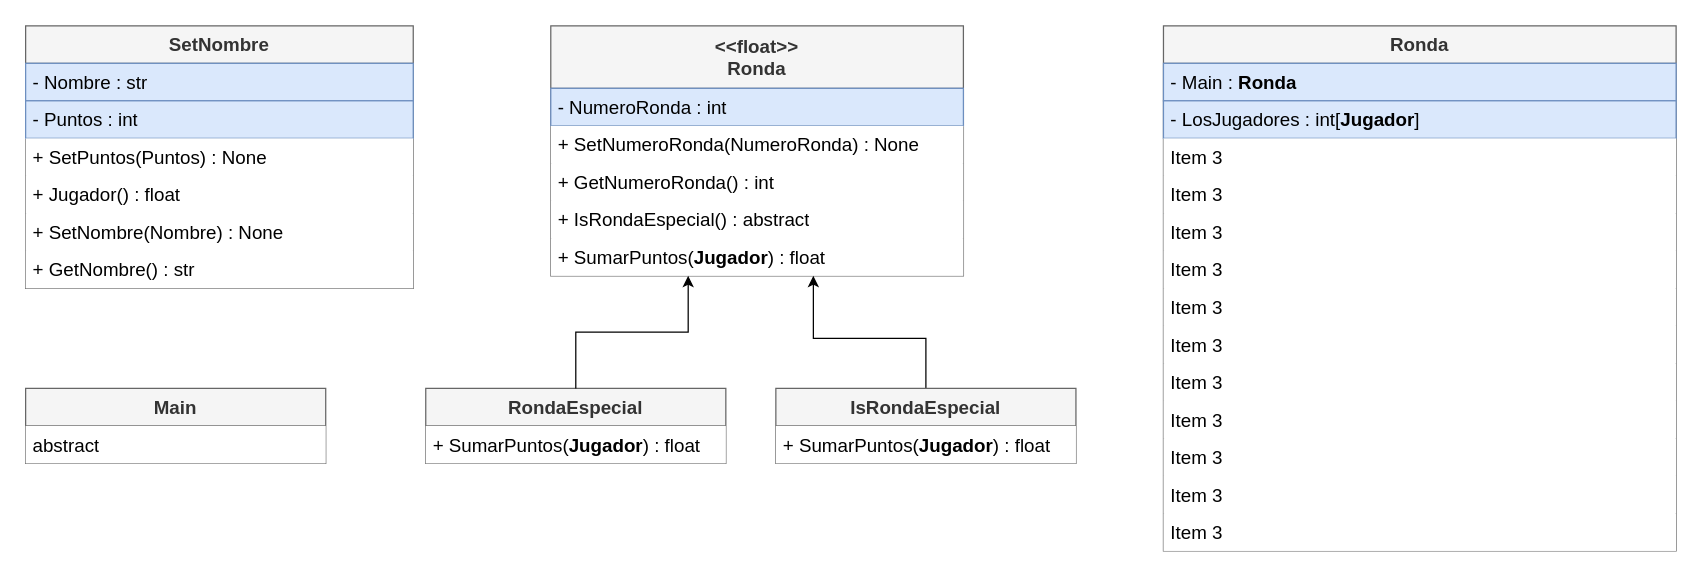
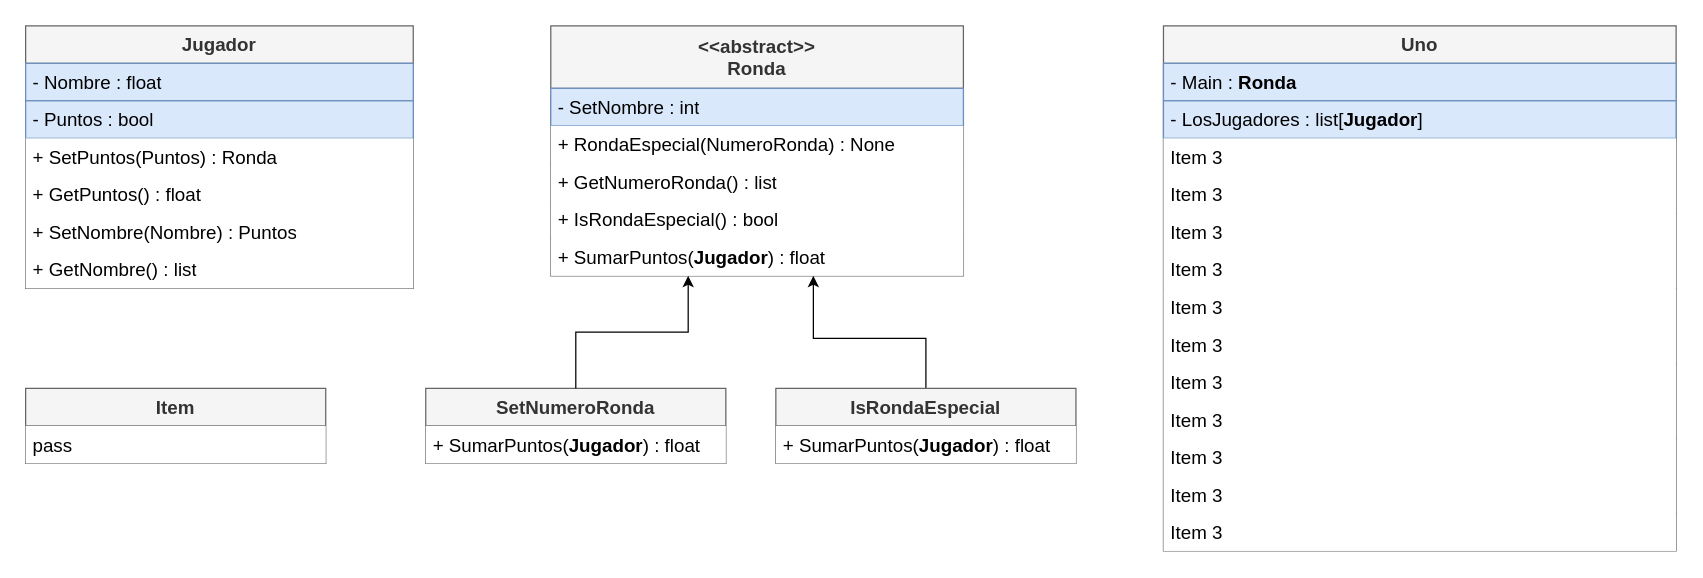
- <mxCell id="2" value="&lt;b style=&quot;font-size: 15px;&quot;&gt;SetNombre&lt;/b&gt;" style="swimlane;fontStyle=0;childLayout=stackLayout;horizontal=1;startSize=30;horizontalStack=0;resizeParent=1;resizeParentMax=0;resizeLast=0;collapsible=1;marginBottom=0;whiteSpace=wrap;html=1;fillColor=#f5f5f5;fontColor=#333333;strokeColor=#666666;strokeWidth=1;fontSize=15;" vertex="1" parent="1"><mxGeometry x="20" y="20" width="310" height="210" as="geometry" /></mxCell>
+ <mxCell id="2" value="&lt;b style=&quot;font-size: 15px;&quot;&gt;Jugador&lt;/b&gt;" style="swimlane;fontStyle=0;childLayout=stackLayout;horizontal=1;startSize=30;horizontalStack=0;resizeParent=1;resizeParentMax=0;resizeLast=0;collapsible=1;marginBottom=0;whiteSpace=wrap;html=1;fillColor=#f5f5f5;fontColor=#333333;strokeColor=#666666;strokeWidth=1;fontSize=15;" vertex="1" parent="1"><mxGeometry x="20" y="20" width="310" height="210" as="geometry" /></mxCell>
- <mxCell id="22" value="&lt;b style=&quot;font-size: 15px;&quot;&gt;Ronda&lt;/b&gt;" style="swimlane;fontStyle=0;childLayout=stackLayout;horizontal=1;startSize=30;horizontalStack=0;resizeParent=1;resizeParentMax=0;resizeLast=0;collapsible=1;marginBottom=0;whiteSpace=wrap;html=1;fillColor=#f5f5f5;fontColor=#333333;strokeColor=#666666;fontSize=15;" vertex="1" parent="1"><mxGeometry x="930" y="20" width="410" height="420" as="geometry" /></mxCell>
+ <mxCell id="22" value="&lt;b style=&quot;font-size: 15px;&quot;&gt;Uno&lt;/b&gt;" style="swimlane;fontStyle=0;childLayout=stackLayout;horizontal=1;startSize=30;horizontalStack=0;resizeParent=1;resizeParentMax=0;resizeLast=0;collapsible=1;marginBottom=0;whiteSpace=wrap;html=1;fillColor=#f5f5f5;fontColor=#333333;strokeColor=#666666;fontSize=15;" vertex="1" parent="1"><mxGeometry x="930" y="20" width="410" height="420" as="geometry" /></mxCell>
- <mxCell id="9" value="&lt;b style=&quot;font-size: 15px;&quot;&gt;&amp;lt;&amp;lt;float&amp;gt;&amp;gt;&lt;br style=&quot;font-size: 15px;&quot;&gt;Ronda&lt;/b&gt;" style="swimlane;fontStyle=0;childLayout=stackLayout;horizontal=1;startSize=50;horizontalStack=0;resizeParent=1;resizeParentMax=0;resizeLast=0;collapsible=1;marginBottom=0;whiteSpace=wrap;html=1;fillColor=#f5f5f5;fontColor=#333333;strokeColor=#666666;fontSize=15;" vertex="1" parent="1"><mxGeometry x="440" y="20" width="330" height="200" as="geometry"><mxRectangle x="610" y="200" width="130" height="50" as="alternateBounds" /></mxGeometry></mxCell>
+ <mxCell id="9" value="&lt;b style=&quot;font-size: 15px;&quot;&gt;&amp;lt;&amp;lt;abstract&amp;gt;&amp;gt;&lt;br style=&quot;font-size: 15px;&quot;&gt;Ronda&lt;/b&gt;" style="swimlane;fontStyle=0;childLayout=stackLayout;horizontal=1;startSize=50;horizontalStack=0;resizeParent=1;resizeParentMax=0;resizeLast=0;collapsible=1;marginBottom=0;whiteSpace=wrap;html=1;fillColor=#f5f5f5;fontColor=#333333;strokeColor=#666666;fontSize=15;" vertex="1" parent="1"><mxGeometry x="440" y="20" width="330" height="200" as="geometry"><mxRectangle x="610" y="200" width="130" height="50" as="alternateBounds" /></mxGeometry></mxCell>
- <mxCell id="3" value="&lt;font style=&quot;font-size: 15px;&quot;&gt;- Nombre : str&lt;/font&gt;" style="text;strokeColor=#6c8ebf;fillColor=#dae8fc;align=left;verticalAlign=middle;spacingLeft=4;spacingRight=4;overflow=hidden;points=[[0,0.5],[1,0.5]];portConstraint=eastwest;rotatable=0;whiteSpace=wrap;html=1;shadow=0;rounded=0;fontSize=15;" vertex="1" parent="2"><mxGeometry y="30" width="310" height="30" as="geometry" /></mxCell>
+ <mxCell id="3" value="&lt;font style=&quot;font-size: 15px;&quot;&gt;- Nombre : float&lt;/font&gt;" style="text;strokeColor=#6c8ebf;fillColor=#dae8fc;align=left;verticalAlign=middle;spacingLeft=4;spacingRight=4;overflow=hidden;points=[[0,0.5],[1,0.5]];portConstraint=eastwest;rotatable=0;whiteSpace=wrap;html=1;shadow=0;rounded=0;fontSize=15;" vertex="1" parent="2"><mxGeometry y="30" width="310" height="30" as="geometry" /></mxCell>
- <mxCell id="10" value="- NumeroRonda : int" style="text;align=left;verticalAlign=middle;spacingLeft=4;spacingRight=4;overflow=hidden;points=[[0,0.5],[1,0.5]];portConstraint=eastwest;rotatable=0;whiteSpace=wrap;html=1;fillColor=#dae8fc;fontSize=15;strokeColor=#6c8ebf;" vertex="1" parent="9"><mxGeometry y="50" width="330" height="30" as="geometry" /></mxCell>
+ <mxCell id="10" value="- SetNombre : int" style="text;align=left;verticalAlign=middle;spacingLeft=4;spacingRight=4;overflow=hidden;points=[[0,0.5],[1,0.5]];portConstraint=eastwest;rotatable=0;whiteSpace=wrap;html=1;fillColor=#dae8fc;fontSize=15;strokeColor=#6c8ebf;" vertex="1" parent="9"><mxGeometry y="50" width="330" height="30" as="geometry" /></mxCell>
- <mxCell id="4" value="- Puntos : int" style="text;strokeColor=#6c8ebf;fillColor=#dae8fc;align=left;verticalAlign=middle;spacingLeft=4;spacingRight=4;overflow=hidden;points=[[0,0.5],[1,0.5]];portConstraint=eastwest;rotatable=0;whiteSpace=wrap;html=1;fontSize=15;" vertex="1" parent="2"><mxGeometry y="60" width="310" height="30" as="geometry" /></mxCell>
+ <mxCell id="4" value="- Puntos : bool" style="text;strokeColor=#6c8ebf;fillColor=#dae8fc;align=left;verticalAlign=middle;spacingLeft=4;spacingRight=4;overflow=hidden;points=[[0,0.5],[1,0.5]];portConstraint=eastwest;rotatable=0;whiteSpace=wrap;html=1;fontSize=15;" vertex="1" parent="2"><mxGeometry y="60" width="310" height="30" as="geometry" /></mxCell>
- <mxCell id="24" value="- LosJugadores : int[&lt;b&gt;Jugador&lt;/b&gt;]" style="text;strokeColor=#6c8ebf;fillColor=#dae8fc;align=left;verticalAlign=middle;spacingLeft=4;spacingRight=4;overflow=hidden;points=[[0,0.5],[1,0.5]];portConstraint=eastwest;rotatable=0;whiteSpace=wrap;html=1;fontSize=15;" vertex="1" parent="22"><mxGeometry y="60" width="410" height="30" as="geometry" /></mxCell>
+ <mxCell id="24" value="- LosJugadores : list[&lt;b&gt;Jugador&lt;/b&gt;]" style="text;strokeColor=#6c8ebf;fillColor=#dae8fc;align=left;verticalAlign=middle;spacingLeft=4;spacingRight=4;overflow=hidden;points=[[0,0.5],[1,0.5]];portConstraint=eastwest;rotatable=0;whiteSpace=wrap;html=1;fontSize=15;" vertex="1" parent="22"><mxGeometry y="60" width="410" height="30" as="geometry" /></mxCell>
- <mxCell id="11" value="+ SetNumeroRonda(NumeroRonda) : None" style="text;strokeColor=none;fillColor=default;align=left;verticalAlign=middle;spacingLeft=4;spacingRight=4;overflow=hidden;points=[[0,0.5],[1,0.5]];portConstraint=eastwest;rotatable=0;whiteSpace=wrap;html=1;fontSize=15;" vertex="1" parent="9"><mxGeometry y="80" width="330" height="30" as="geometry" /></mxCell>
+ <mxCell id="11" value="+ RondaEspecial(NumeroRonda) : None" style="text;strokeColor=none;fillColor=default;align=left;verticalAlign=middle;spacingLeft=4;spacingRight=4;overflow=hidden;points=[[0,0.5],[1,0.5]];portConstraint=eastwest;rotatable=0;whiteSpace=wrap;html=1;fontSize=15;" vertex="1" parent="9"><mxGeometry y="80" width="330" height="30" as="geometry" /></mxCell>
- <mxCell id="5" value="+ SetPuntos(Puntos) : None" style="text;strokeColor=none;fillColor=default;align=left;verticalAlign=middle;spacingLeft=4;spacingRight=4;overflow=hidden;points=[[0,0.5],[1,0.5]];portConstraint=eastwest;rotatable=0;whiteSpace=wrap;html=1;fontSize=15;" vertex="1" parent="2"><mxGeometry y="90" width="310" height="30" as="geometry" /></mxCell>
+ <mxCell id="5" value="+ SetPuntos(Puntos) : Ronda" style="text;strokeColor=none;fillColor=default;align=left;verticalAlign=middle;spacingLeft=4;spacingRight=4;overflow=hidden;points=[[0,0.5],[1,0.5]];portConstraint=eastwest;rotatable=0;whiteSpace=wrap;html=1;fontSize=15;" vertex="1" parent="2"><mxGeometry y="90" width="310" height="30" as="geometry" /></mxCell>
- <mxCell id="12" value="+ GetNumeroRonda() : int" style="text;strokeColor=none;fillColor=default;align=left;verticalAlign=middle;spacingLeft=4;spacingRight=4;overflow=hidden;points=[[0,0.5],[1,0.5]];portConstraint=eastwest;rotatable=0;whiteSpace=wrap;html=1;fontSize=15;" vertex="1" parent="9"><mxGeometry y="110" width="330" height="30" as="geometry" /></mxCell>
+ <mxCell id="12" value="+ GetNumeroRonda() : list" style="text;strokeColor=none;fillColor=default;align=left;verticalAlign=middle;spacingLeft=4;spacingRight=4;overflow=hidden;points=[[0,0.5],[1,0.5]];portConstraint=eastwest;rotatable=0;whiteSpace=wrap;html=1;fontSize=15;" vertex="1" parent="9"><mxGeometry y="110" width="330" height="30" as="geometry" /></mxCell>
- <mxCell id="6" value="+ Jugador() : float" style="text;strokeColor=none;fillColor=default;align=left;verticalAlign=middle;spacingLeft=4;spacingRight=4;overflow=hidden;points=[[0,0.5],[1,0.5]];portConstraint=eastwest;rotatable=0;whiteSpace=wrap;html=1;fontSize=15;" vertex="1" parent="2"><mxGeometry y="120" width="310" height="30" as="geometry" /></mxCell>
+ <mxCell id="6" value="+ GetPuntos() : float" style="text;strokeColor=none;fillColor=default;align=left;verticalAlign=middle;spacingLeft=4;spacingRight=4;overflow=hidden;points=[[0,0.5],[1,0.5]];portConstraint=eastwest;rotatable=0;whiteSpace=wrap;html=1;fontSize=15;" vertex="1" parent="2"><mxGeometry y="120" width="310" height="30" as="geometry" /></mxCell>
- <mxCell id="13" value="+ IsRondaEspecial() : abstract" style="text;strokeColor=none;fillColor=default;align=left;verticalAlign=middle;spacingLeft=4;spacingRight=4;overflow=hidden;points=[[0,0.5],[1,0.5]];portConstraint=eastwest;rotatable=0;whiteSpace=wrap;html=1;fontSize=15;" vertex="1" parent="9"><mxGeometry y="140" width="330" height="30" as="geometry" /></mxCell>
+ <mxCell id="13" value="+ IsRondaEspecial() : bool" style="text;strokeColor=none;fillColor=default;align=left;verticalAlign=middle;spacingLeft=4;spacingRight=4;overflow=hidden;points=[[0,0.5],[1,0.5]];portConstraint=eastwest;rotatable=0;whiteSpace=wrap;html=1;fontSize=15;" vertex="1" parent="9"><mxGeometry y="140" width="330" height="30" as="geometry" /></mxCell>
- <mxCell id="7" value="+ SetNombre(Nombre) : None" style="text;strokeColor=none;fillColor=default;align=left;verticalAlign=middle;spacingLeft=4;spacingRight=4;overflow=hidden;points=[[0,0.5],[1,0.5]];portConstraint=eastwest;rotatable=0;whiteSpace=wrap;html=1;fontSize=15;" vertex="1" parent="2"><mxGeometry y="150" width="310" height="30" as="geometry" /></mxCell>
+ <mxCell id="7" value="+ SetNombre(Nombre) : Puntos" style="text;strokeColor=none;fillColor=default;align=left;verticalAlign=middle;spacingLeft=4;spacingRight=4;overflow=hidden;points=[[0,0.5],[1,0.5]];portConstraint=eastwest;rotatable=0;whiteSpace=wrap;html=1;fontSize=15;" vertex="1" parent="2"><mxGeometry y="150" width="310" height="30" as="geometry" /></mxCell>
- <mxCell id="8" value="+ GetNombre() : str" style="text;strokeColor=none;fillColor=default;align=left;verticalAlign=middle;spacingLeft=4;spacingRight=4;overflow=hidden;points=[[0,0.5],[1,0.5]];portConstraint=eastwest;rotatable=0;whiteSpace=wrap;html=1;fontSize=15;" vertex="1" parent="2"><mxGeometry y="180" width="310" height="30" as="geometry" /></mxCell>
+ <mxCell id="8" value="+ GetNombre() : list" style="text;strokeColor=none;fillColor=default;align=left;verticalAlign=middle;spacingLeft=4;spacingRight=4;overflow=hidden;points=[[0,0.5],[1,0.5]];portConstraint=eastwest;rotatable=0;whiteSpace=wrap;html=1;fontSize=15;" vertex="1" parent="2"><mxGeometry y="180" width="310" height="30" as="geometry" /></mxCell>
- <mxCell id="20" value="&lt;b style=&quot;font-size: 15px;&quot;&gt;Main&lt;/b&gt;" style="swimlane;fontStyle=0;childLayout=stackLayout;horizontal=1;startSize=30;horizontalStack=0;resizeParent=1;resizeParentMax=0;resizeLast=0;collapsible=1;marginBottom=0;whiteSpace=wrap;html=1;fillColor=#f5f5f5;fontColor=#333333;strokeColor=#666666;fontSize=15;" vertex="1" parent="1"><mxGeometry x="20" y="310" width="240" height="60" as="geometry" /></mxCell>
+ <mxCell id="20" value="&lt;b style=&quot;font-size: 15px;&quot;&gt;Item&lt;/b&gt;" style="swimlane;fontStyle=0;childLayout=stackLayout;horizontal=1;startSize=30;horizontalStack=0;resizeParent=1;resizeParentMax=0;resizeLast=0;collapsible=1;marginBottom=0;whiteSpace=wrap;html=1;fillColor=#f5f5f5;fontColor=#333333;strokeColor=#666666;fontSize=15;" vertex="1" parent="1"><mxGeometry x="20" y="310" width="240" height="60" as="geometry" /></mxCell>
- <mxCell id="15" value="&lt;b style=&quot;font-size: 15px;&quot;&gt;RondaEspecial&lt;/b&gt;" style="swimlane;fontStyle=0;childLayout=stackLayout;horizontal=1;startSize=30;horizontalStack=0;resizeParent=1;resizeParentMax=0;resizeLast=0;collapsible=1;marginBottom=0;whiteSpace=wrap;html=1;fillColor=#f5f5f5;fontColor=#333333;strokeColor=#666666;fontSize=15;" vertex="1" parent="1"><mxGeometry x="340" y="310" width="240" height="60" as="geometry" /></mxCell>
+ <mxCell id="15" value="&lt;b style=&quot;font-size: 15px;&quot;&gt;SetNumeroRonda&lt;/b&gt;" style="swimlane;fontStyle=0;childLayout=stackLayout;horizontal=1;startSize=30;horizontalStack=0;resizeParent=1;resizeParentMax=0;resizeLast=0;collapsible=1;marginBottom=0;whiteSpace=wrap;html=1;fillColor=#f5f5f5;fontColor=#333333;strokeColor=#666666;fontSize=15;" vertex="1" parent="1"><mxGeometry x="340" y="310" width="240" height="60" as="geometry" /></mxCell>
- <mxCell id="21" value="abstract" style="text;align=left;verticalAlign=middle;spacingLeft=4;spacingRight=4;overflow=hidden;points=[[0,0.5],[1,0.5]];portConstraint=eastwest;rotatable=0;whiteSpace=wrap;html=1;fillColor=default;fontSize=15;" vertex="1" parent="20"><mxGeometry y="30" width="240" height="30" as="geometry" /></mxCell>
+ <mxCell id="21" value="pass" style="text;align=left;verticalAlign=middle;spacingLeft=4;spacingRight=4;overflow=hidden;points=[[0,0.5],[1,0.5]];portConstraint=eastwest;rotatable=0;whiteSpace=wrap;html=1;fillColor=default;fontSize=15;" vertex="1" parent="20"><mxGeometry y="30" width="240" height="30" as="geometry" /></mxCell>
